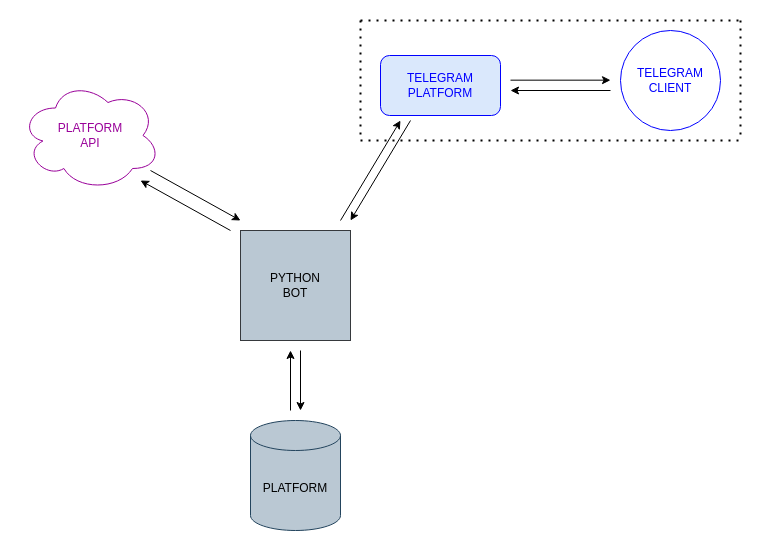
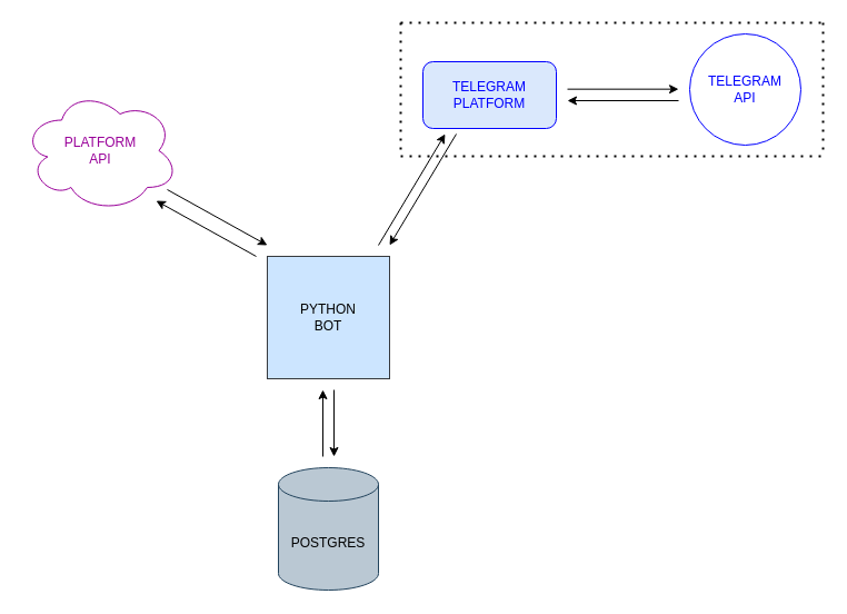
- <mxCell id="9" value="TELEGRAM&lt;div&gt;CLIENT&lt;/div&gt;" style="ellipse;whiteSpace=wrap;html=1;aspect=fixed;fontColor=#0000FF;strokeColor=#0000FF;" vertex="1" parent="1"><mxGeometry x="620" y="30" width="100" height="100" as="geometry" /></mxCell>
+ <mxCell id="9" value="TELEGRAM&lt;div&gt;API&lt;/div&gt;" style="ellipse;whiteSpace=wrap;html=1;aspect=fixed;fontColor=#0000FF;strokeColor=#0000FF;" vertex="1" parent="1"><mxGeometry x="620" y="30" width="100" height="100" as="geometry" /></mxCell>
- <mxCell id="3" value="PYTHON&lt;div&gt;BOT&lt;/div&gt;" style="whiteSpace=wrap;html=1;aspect=fixed;fillColor=#bac8d3;strokeColor=#36393d;" vertex="1" parent="1"><mxGeometry x="240" y="230" width="110" height="110" as="geometry" /></mxCell>
+ <mxCell id="3" value="PYTHON&lt;div&gt;BOT&lt;/div&gt;" style="whiteSpace=wrap;html=1;aspect=fixed;fillColor=#cce5ff;strokeColor=#36393d;" vertex="1" parent="1"><mxGeometry x="240" y="230" width="110" height="110" as="geometry" /></mxCell>
- <mxCell id="2" value="PLATFORM" style="shape=cylinder3;whiteSpace=wrap;html=1;boundedLbl=1;backgroundOutline=1;size=15;fillColor=#bac8d3;strokeColor=#23445d;" vertex="1" parent="1"><mxGeometry x="250" y="420" width="90" height="110" as="geometry" /></mxCell>
+ <mxCell id="2" value="POSTGRES" style="shape=cylinder3;whiteSpace=wrap;html=1;boundedLbl=1;backgroundOutline=1;size=15;fillColor=#bac8d3;strokeColor=#23445d;" vertex="1" parent="1"><mxGeometry x="250" y="420" width="90" height="110" as="geometry" /></mxCell>
